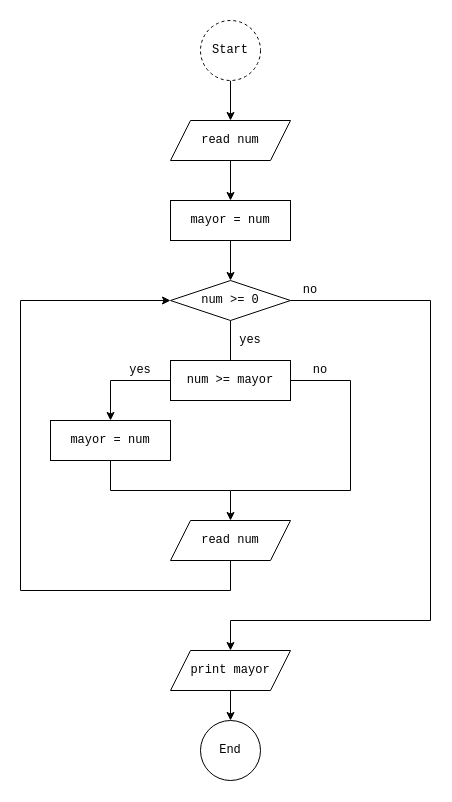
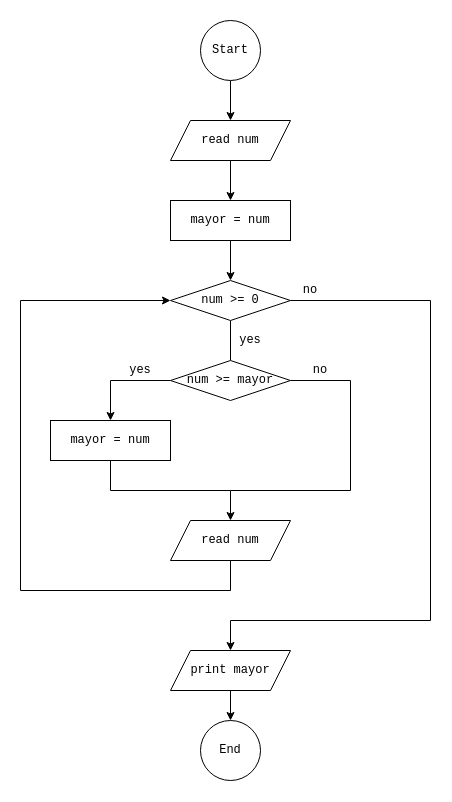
- <mxCell id="3" value="Start" style="ellipse;whiteSpace=wrap;html=1;aspect=fixed;fontFamily=Courier New;dashed=1;" parent="1" vertex="1"><mxGeometry x="200" y="20" width="60" height="60" as="geometry" /></mxCell>
+ <mxCell id="3" value="Start" style="ellipse;whiteSpace=wrap;html=1;aspect=fixed;fontFamily=Courier New;" parent="1" vertex="1"><mxGeometry x="200" y="20" width="60" height="60" as="geometry" /></mxCell>
- <mxCell id="18" value="num &amp;gt;= mayor" style="whiteSpace=wrap;html=1;fontFamily=Courier New;rounded=0;" vertex="1" parent="1"><mxGeometry x="170" y="360" width="120" height="40" as="geometry" /></mxCell>
+ <mxCell id="18" value="num &amp;gt;= mayor" style="rhombus;whiteSpace=wrap;html=1;fontFamily=Courier New;" vertex="1" parent="1"><mxGeometry x="170" y="360" width="120" height="40" as="geometry" /></mxCell>
